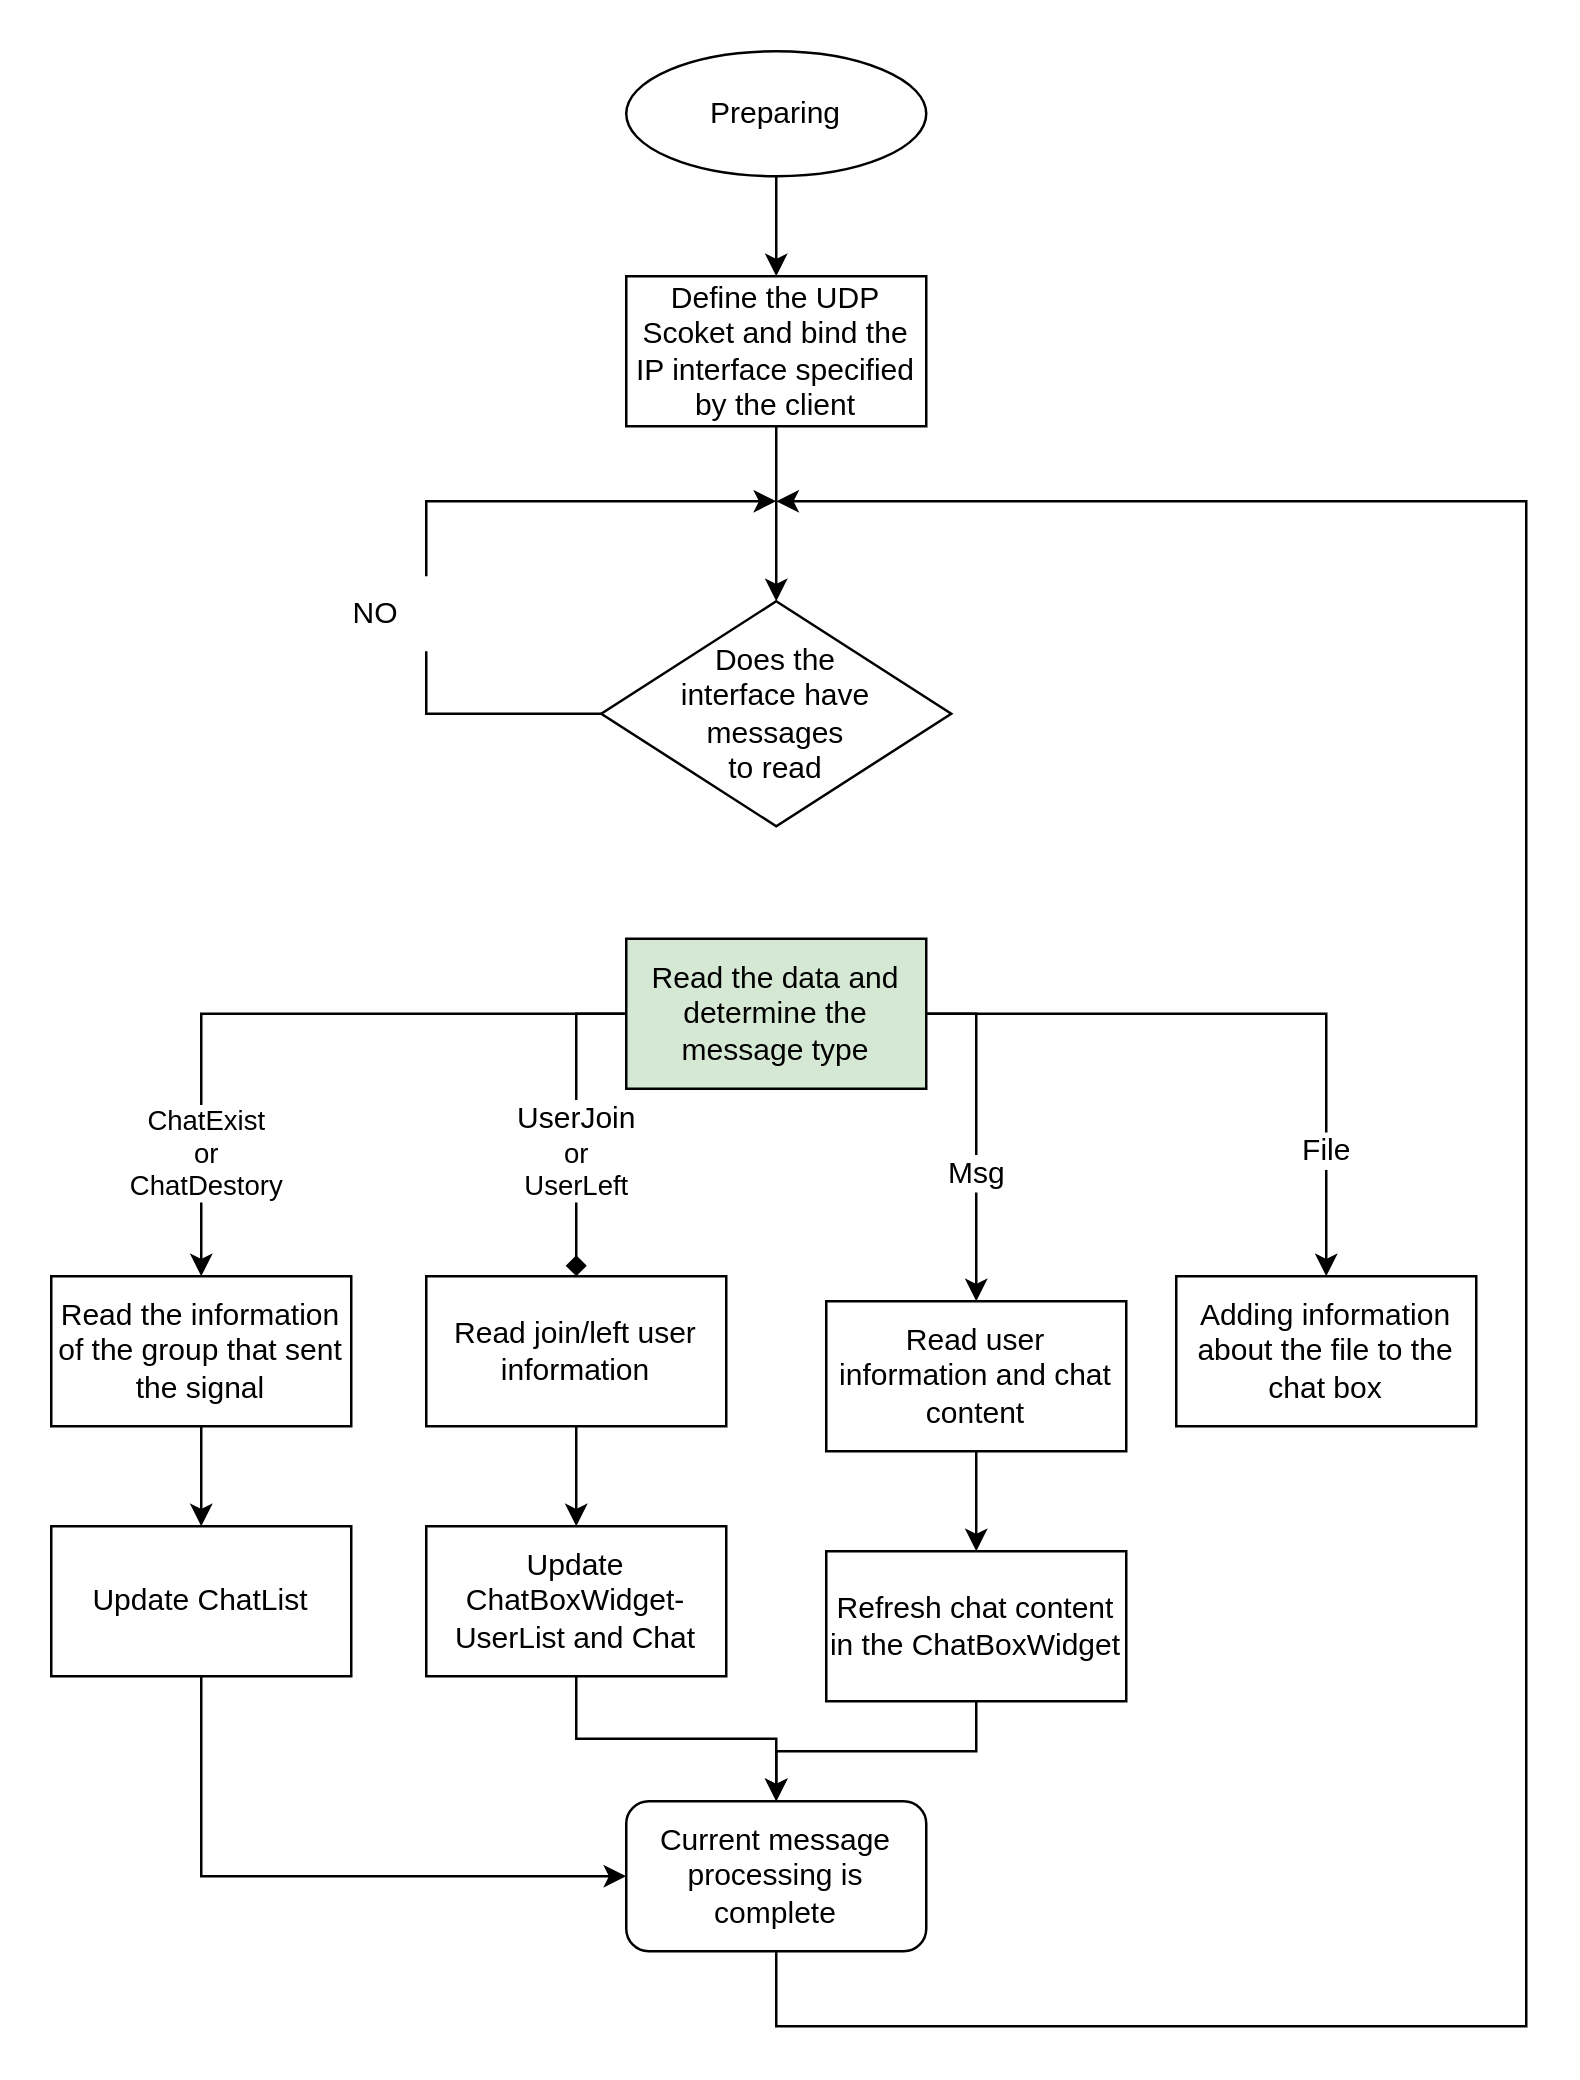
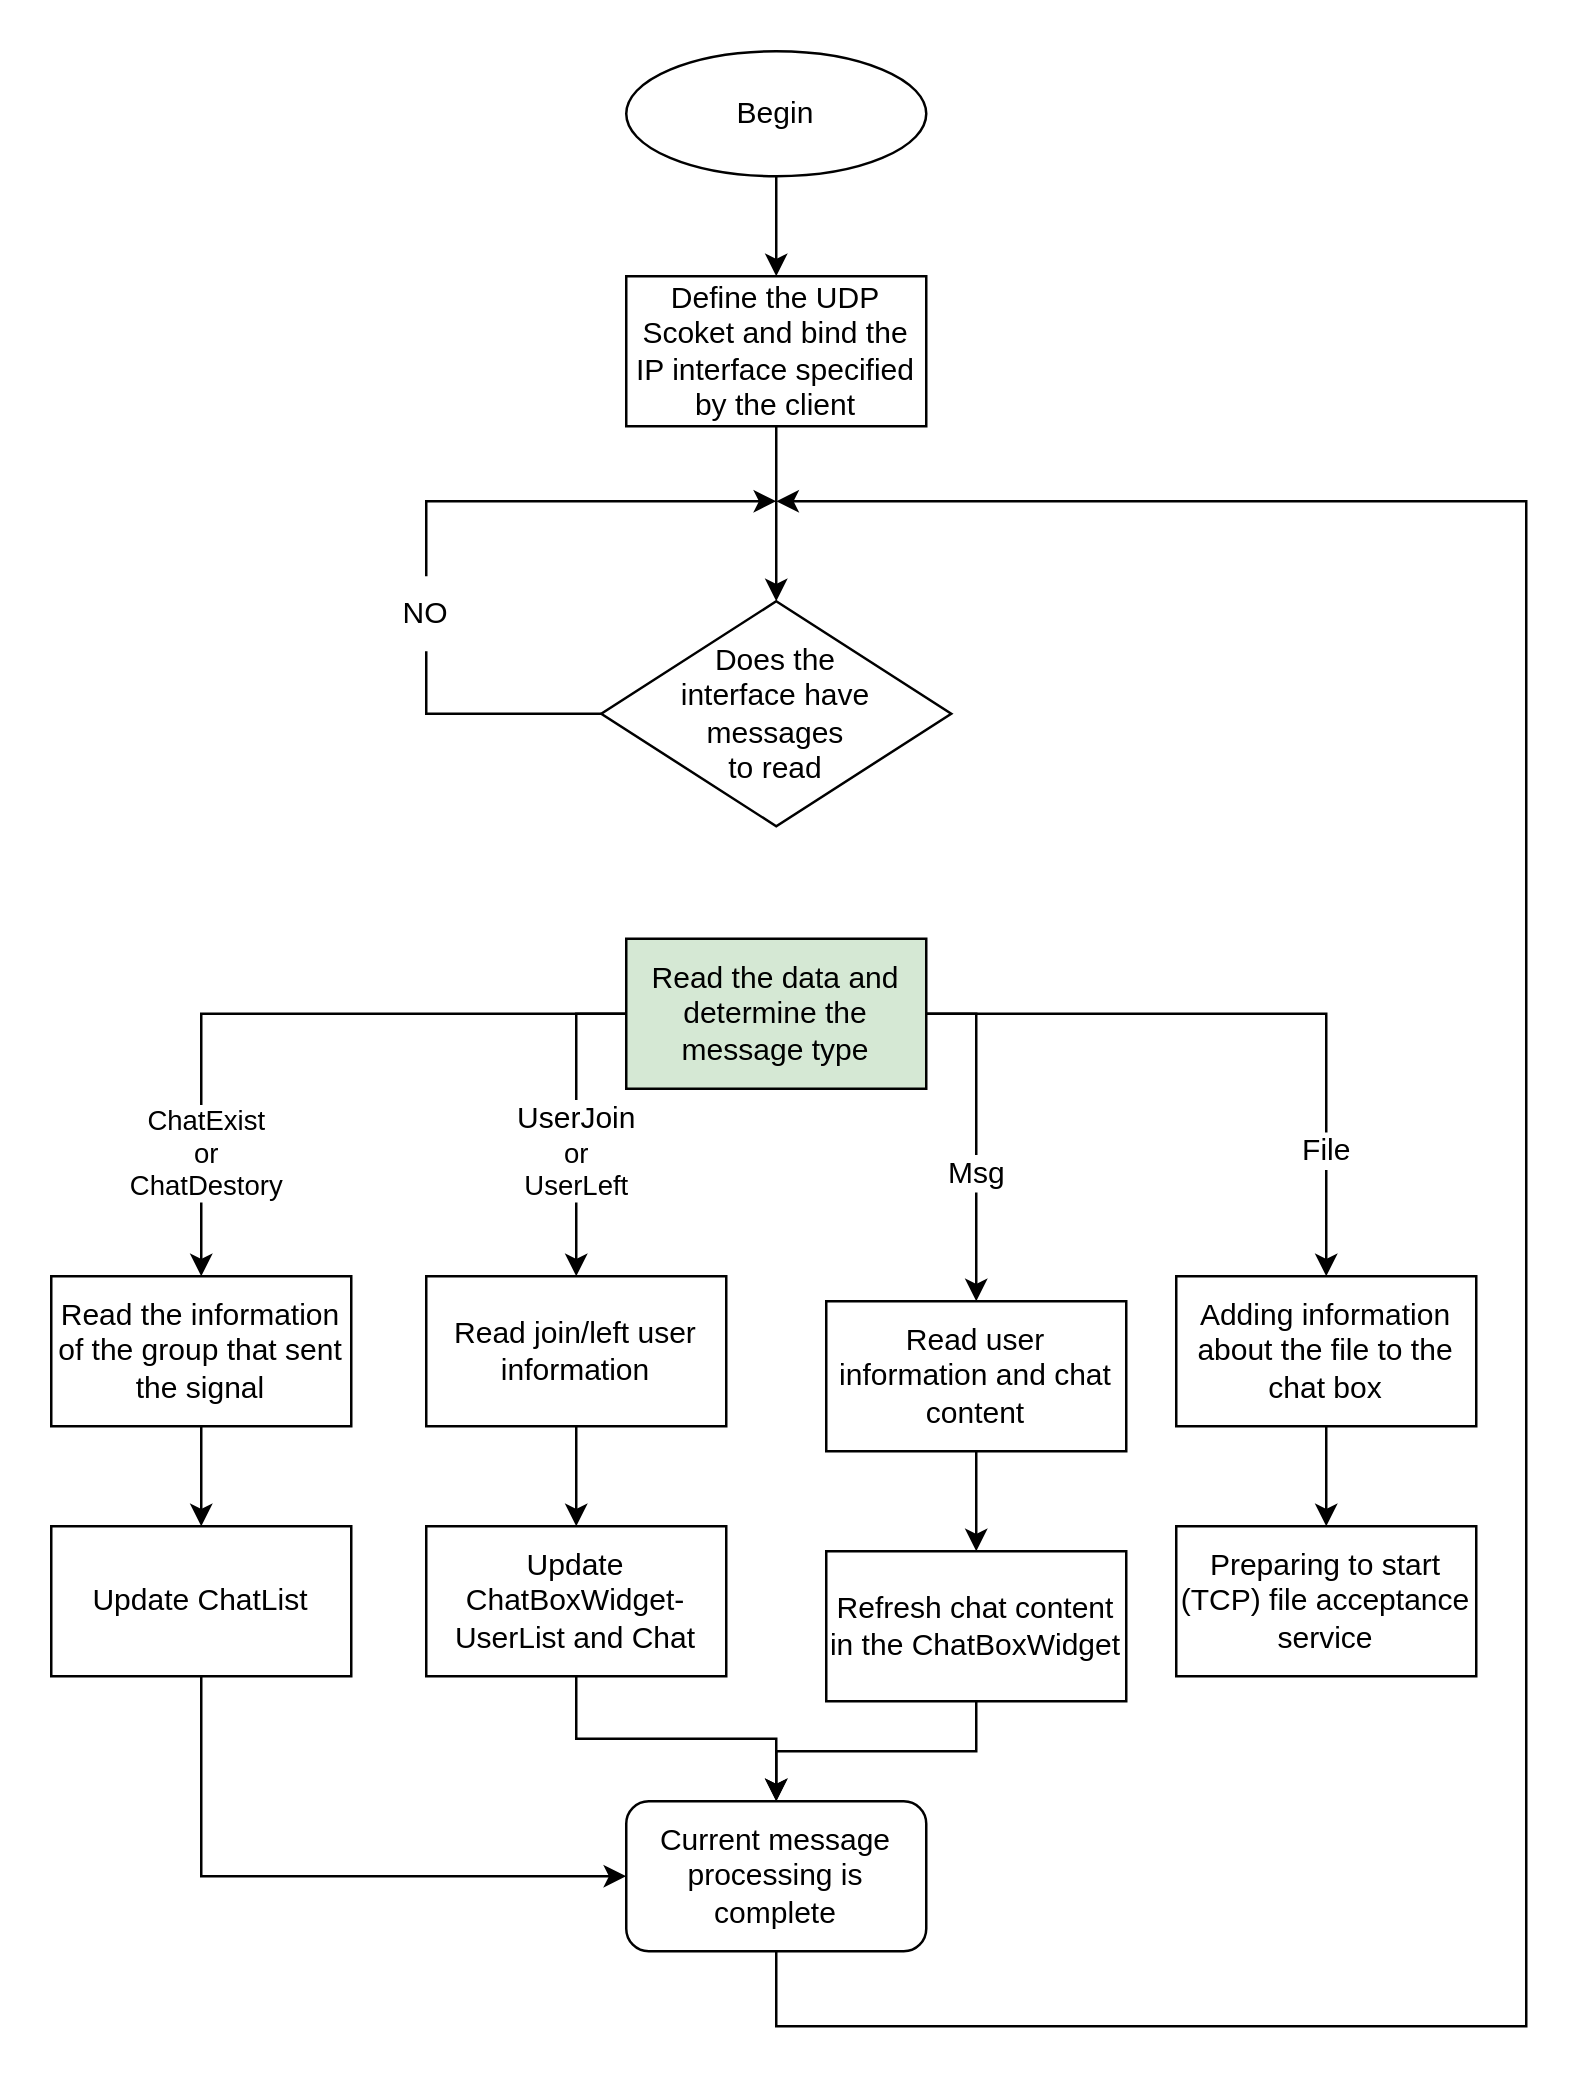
- <mxCell id="3" value="Preparing" style="ellipse;whiteSpace=wrap;html=1;" parent="1" vertex="1"><mxGeometry x="250" y="20" width="120" height="50" as="geometry" /></mxCell>
+ <mxCell id="3" value="Begin" style="ellipse;whiteSpace=wrap;html=1;" parent="1" vertex="1"><mxGeometry x="250" y="20" width="120" height="50" as="geometry" /></mxCell>
- <mxCell id="29" value="NO" style="text;html=1;strokeColor=none;fillColor=none;align=center;verticalAlign=middle;whiteSpace=wrap;rounded=0;" parent="1" vertex="1"><mxGeometry x="120" y="230" width="60" height="30" as="geometry" /></mxCell>
+ <mxCell id="29" value="NO" style="text;html=1;strokeColor=none;fillColor=none;align=center;verticalAlign=middle;whiteSpace=wrap;rounded=0;" parent="1" vertex="1"><mxGeometry x="140" y="230" width="60" height="30" as="geometry" /></mxCell>
- <mxCell id="12" value="&lt;span style=&quot;font-size: 12px&quot;&gt;UserJoin&lt;br&gt;&lt;/span&gt;or&lt;br&gt;UserLeft" style="edgeStyle=orthogonalEdgeStyle;rounded=0;orthogonalLoop=1;jettySize=auto;html=1;exitX=0;exitY=0.5;exitDx=0;exitDy=0;entryX=0.5;entryY=0;entryDx=0;entryDy=0;endArrow=diamond;" parent="1" source="15" target="26" edge="1"><mxGeometry x="0.2" relative="1" as="geometry"><mxPoint as="offset" /></mxGeometry></mxCell>
+ <mxCell id="12" value="&lt;span style=&quot;font-size: 12px&quot;&gt;UserJoin&lt;br&gt;&lt;/span&gt;or&lt;br&gt;UserLeft" style="edgeStyle=orthogonalEdgeStyle;rounded=0;orthogonalLoop=1;jettySize=auto;html=1;exitX=0;exitY=0.5;exitDx=0;exitDy=0;entryX=0.5;entryY=0;entryDx=0;entryDy=0;" parent="1" source="15" target="26" edge="1"><mxGeometry x="0.2" relative="1" as="geometry"><mxPoint as="offset" /></mxGeometry></mxCell>
+ <mxCell id="22" value="" style="edgeStyle=orthogonalEdgeStyle;rounded=0;orthogonalLoop=1;jettySize=auto;html=1;" parent="1" source="23" target="24" edge="1"><mxGeometry relative="1" as="geometry" /></mxCell>
+ <mxCell id="24" value="Preparing to start (TCP) file acceptance service" style="whiteSpace=wrap;html=1;rounded=0;" parent="1" vertex="1"><mxGeometry x="470" y="610" width="120" height="60" as="geometry" /></mxCell>
